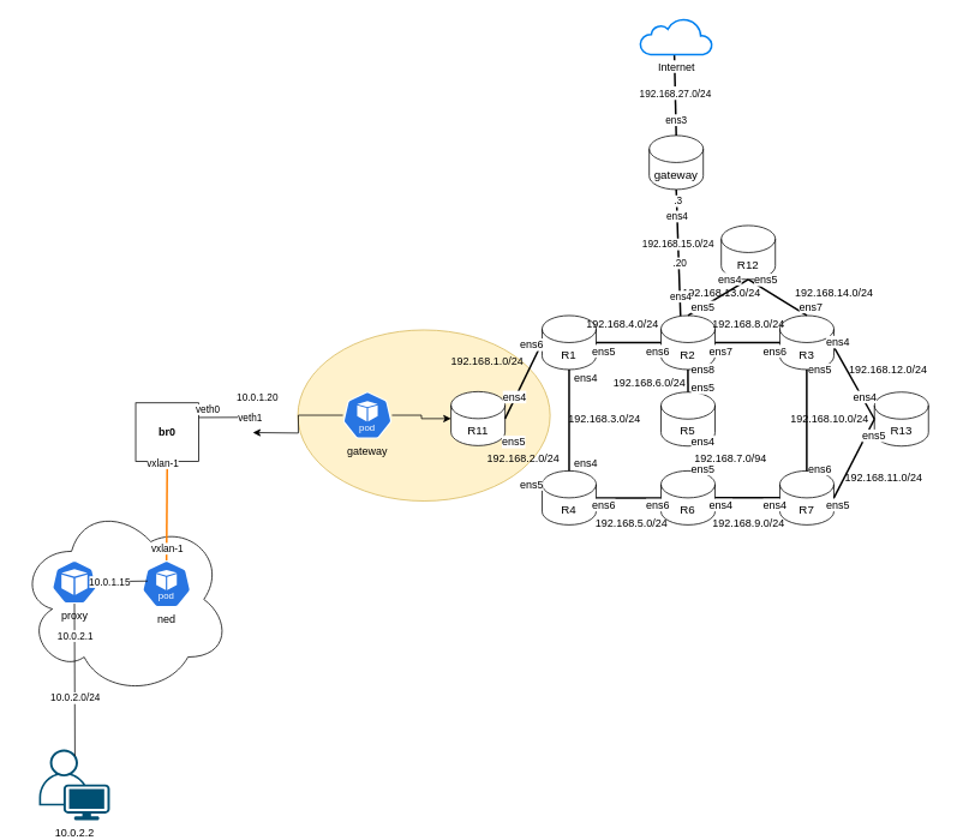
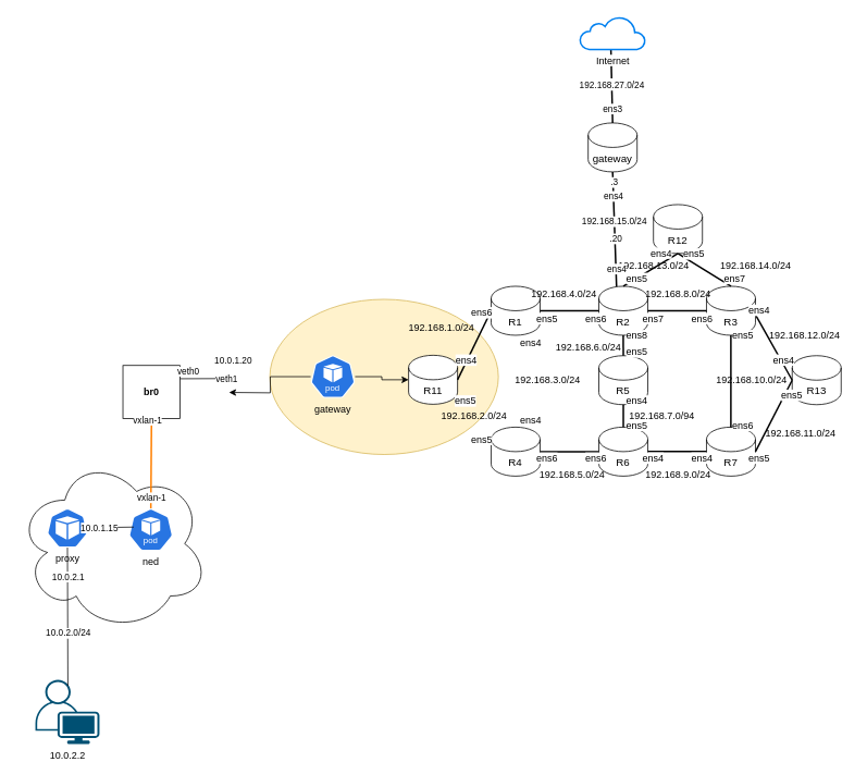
- <mxCell id="14" value="" style="endArrow=none;html=1;rounded=0;exitX=0.5;exitY=0;exitDx=0;exitDy=0;exitPerimeter=0;strokeColor=default;strokeWidth=2;align=center;verticalAlign=middle;fontFamily=Helvetica;fontSize=13;fontColor=default;labelBackgroundColor=default;endFill=0;fontStyle=0;entryX=0.5;entryY=1;entryDx=0;entryDy=0;entryPerimeter=0;" edge="1" parent="1" source="10" target="12"><mxGeometry width="50" height="50" relative="1" as="geometry"><mxPoint x="645" y="434.5" as="sourcePoint" /><mxPoint x="645" y="369.5" as="targetPoint" /></mxGeometry></mxCell>
+ <mxCell id="17" value="" style="endArrow=none;html=1;rounded=0;exitX=0.5;exitY=0;exitDx=0;exitDy=0;exitPerimeter=0;strokeColor=default;strokeWidth=2;align=center;verticalAlign=middle;fontFamily=Helvetica;fontSize=13;fontColor=default;labelBackgroundColor=default;endFill=0;fontStyle=0;entryX=0.5;entryY=1;entryDx=0;entryDy=0;entryPerimeter=0;" edge="1" parent="1" source="8" target="9"><mxGeometry width="50" height="50" relative="1" as="geometry"><mxPoint x="762.9" y="522.5" as="sourcePoint" /><mxPoint x="763.29" y="495" as="targetPoint" /></mxGeometry></mxCell>
